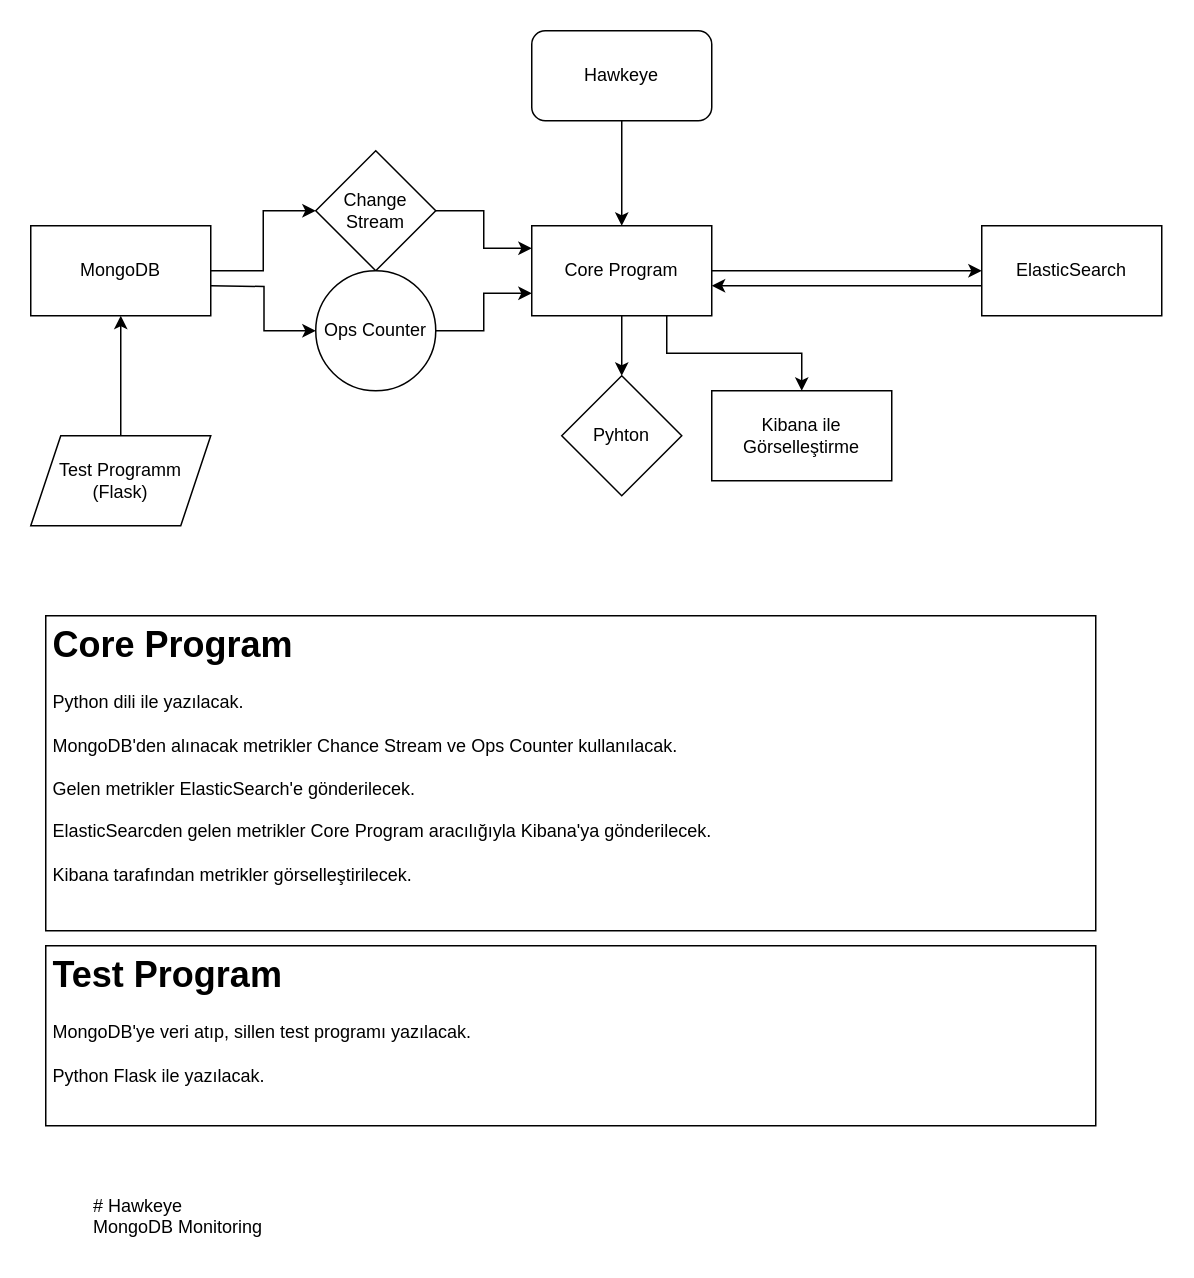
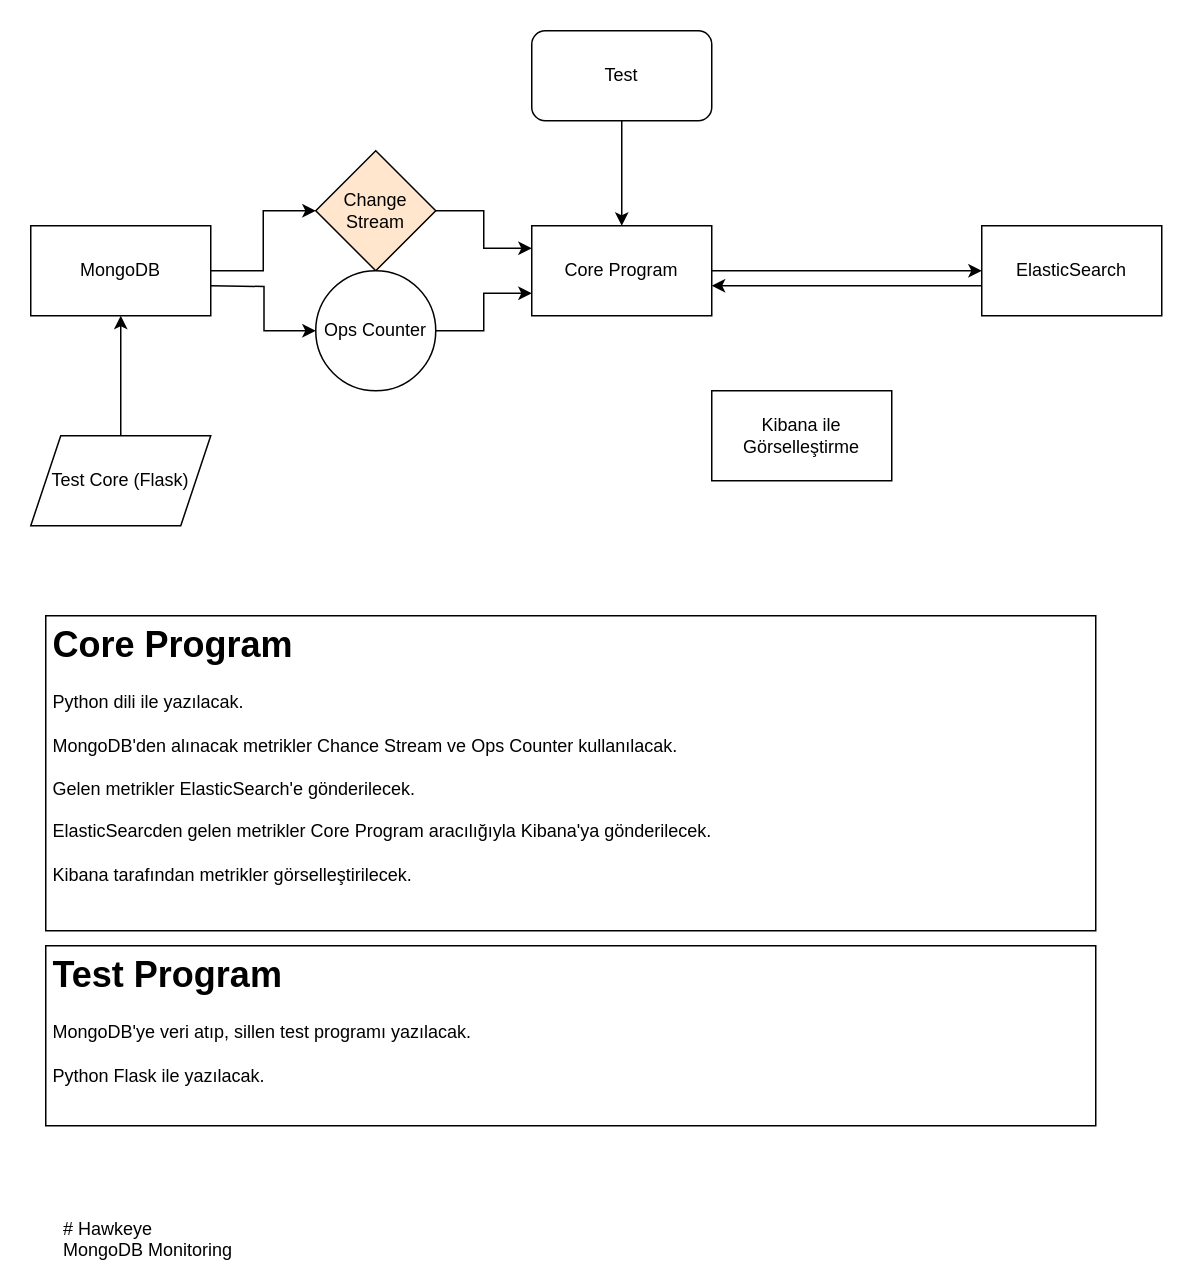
- <mxCell id="3" value="Hawkeye" style="rounded=1;whiteSpace=wrap;html=1;" vertex="1" parent="1"><mxGeometry x="354" y="20" width="120" height="60" as="geometry" /></mxCell>
+ <mxCell id="3" value="Test" style="rounded=1;whiteSpace=wrap;html=1;" vertex="1" parent="1"><mxGeometry x="354" y="20" width="120" height="60" as="geometry" /></mxCell>
- <mxCell id="15" value="Change Stream" style="rhombus;whiteSpace=wrap;html=1;rounded=0;" vertex="1" parent="1"><mxGeometry x="210" y="100" width="80" height="80" as="geometry" /></mxCell>
+ <mxCell id="15" value="Change Stream" style="rhombus;whiteSpace=wrap;html=1;rounded=0;fillColor=#ffe6cc;" vertex="1" parent="1"><mxGeometry x="210" y="100" width="80" height="80" as="geometry" /></mxCell>
- <mxCell id="8" value="" style="edgeStyle=orthogonalEdgeStyle;rounded=0;orthogonalLoop=1;jettySize=auto;html=1;exitX=0.5;exitY=1;exitDx=0;exitDy=0;" edge="1" parent="1" source="10" target="13"><mxGeometry relative="1" as="geometry" /></mxCell>
- <mxCell id="9" style="edgeStyle=orthogonalEdgeStyle;rounded=0;orthogonalLoop=1;jettySize=auto;html=1;entryX=0.5;entryY=0;entryDx=0;entryDy=0;exitX=0.75;exitY=1;exitDx=0;exitDy=0;" edge="1" parent="1" source="10" target="16"><mxGeometry relative="1" as="geometry" /></mxCell>
- <mxCell id="13" value="Pyhton" style="rhombus;whiteSpace=wrap;html=1;rounded=0;" vertex="1" parent="1"><mxGeometry x="374" y="250" width="80" height="80" as="geometry" /></mxCell>
- <mxCell id="18" value="&lt;span style=&quot;&quot;&gt;Test Programm (Flask)&lt;/span&gt;" style="shape=parallelogram;perimeter=parallelogramPerimeter;whiteSpace=wrap;html=1;fixedSize=1;" vertex="1" parent="1"><mxGeometry x="20" y="290" width="120" height="60" as="geometry" /></mxCell>
+ <mxCell id="18" value="&lt;span style=&quot;&quot;&gt;Test Core (Flask)&lt;/span&gt;" style="shape=parallelogram;perimeter=parallelogramPerimeter;whiteSpace=wrap;html=1;fixedSize=1;" vertex="1" parent="1"><mxGeometry x="20" y="290" width="120" height="60" as="geometry" /></mxCell>
- <mxCell id="25" value="# Hawkeye&#10;MongoDB Monitoring" style="text;whiteSpace=wrap;html=1;" vertex="1" parent="1"><mxGeometry x="60" y="790" width="140" height="40" as="geometry" /></mxCell>
+ <mxCell id="25" value="# Hawkeye&#10;MongoDB Monitoring" style="text;whiteSpace=wrap;html=1;" vertex="1" parent="1"><mxGeometry x="40" y="805" width="140" height="40" as="geometry" /></mxCell>
